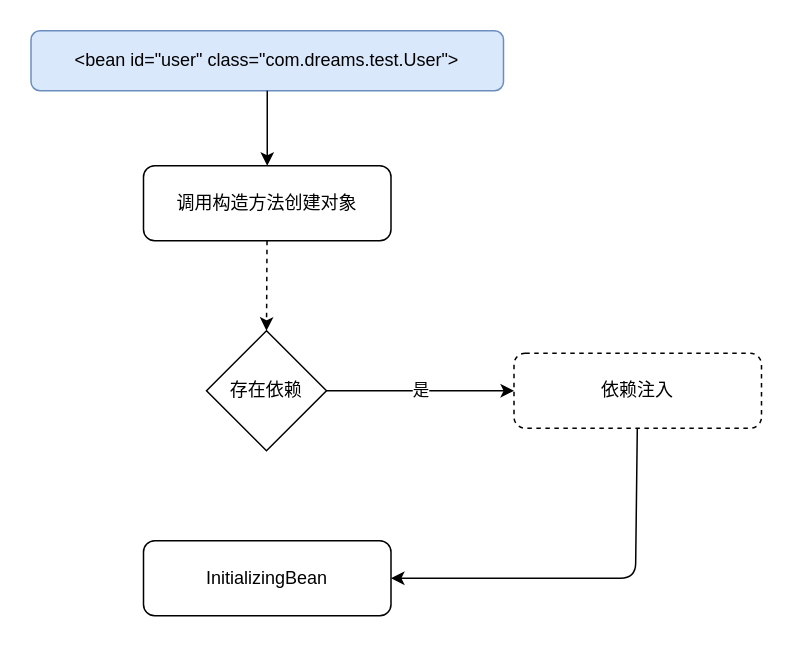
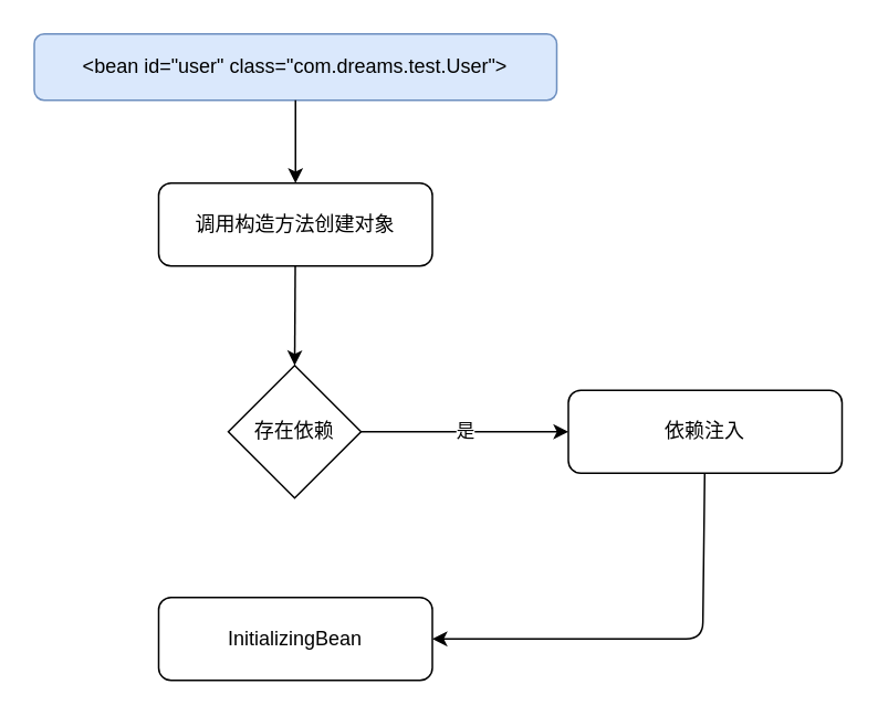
- <mxCell id="8" value="" style="endArrow=classic;html=1;entryX=0.5;entryY=0;entryDx=0;entryDy=0;dashed=1;" edge="1" parent="1" source="2" target="5"><mxGeometry width="50" height="50" relative="1" as="geometry"><mxPoint x="152" y="340" as="sourcePoint" /><mxPoint x="202" y="290" as="targetPoint" /></mxGeometry></mxCell>
+ <mxCell id="8" value="" style="endArrow=classic;html=1;entryX=0.5;entryY=0;entryDx=0;entryDy=0;" edge="1" parent="1" source="2" target="5"><mxGeometry width="50" height="50" relative="1" as="geometry"><mxPoint x="152" y="340" as="sourcePoint" /><mxPoint x="202" y="290" as="targetPoint" /></mxGeometry></mxCell>
- <mxCell id="4" value="依赖注入" style="rounded=1;whiteSpace=wrap;html=1;dashed=1;" vertex="1" parent="1"><mxGeometry x="342" y="235" width="165" height="50" as="geometry" /></mxCell>
+ <mxCell id="4" value="依赖注入" style="rounded=1;whiteSpace=wrap;html=1;" vertex="1" parent="1"><mxGeometry x="342" y="235" width="165" height="50" as="geometry" /></mxCell>
